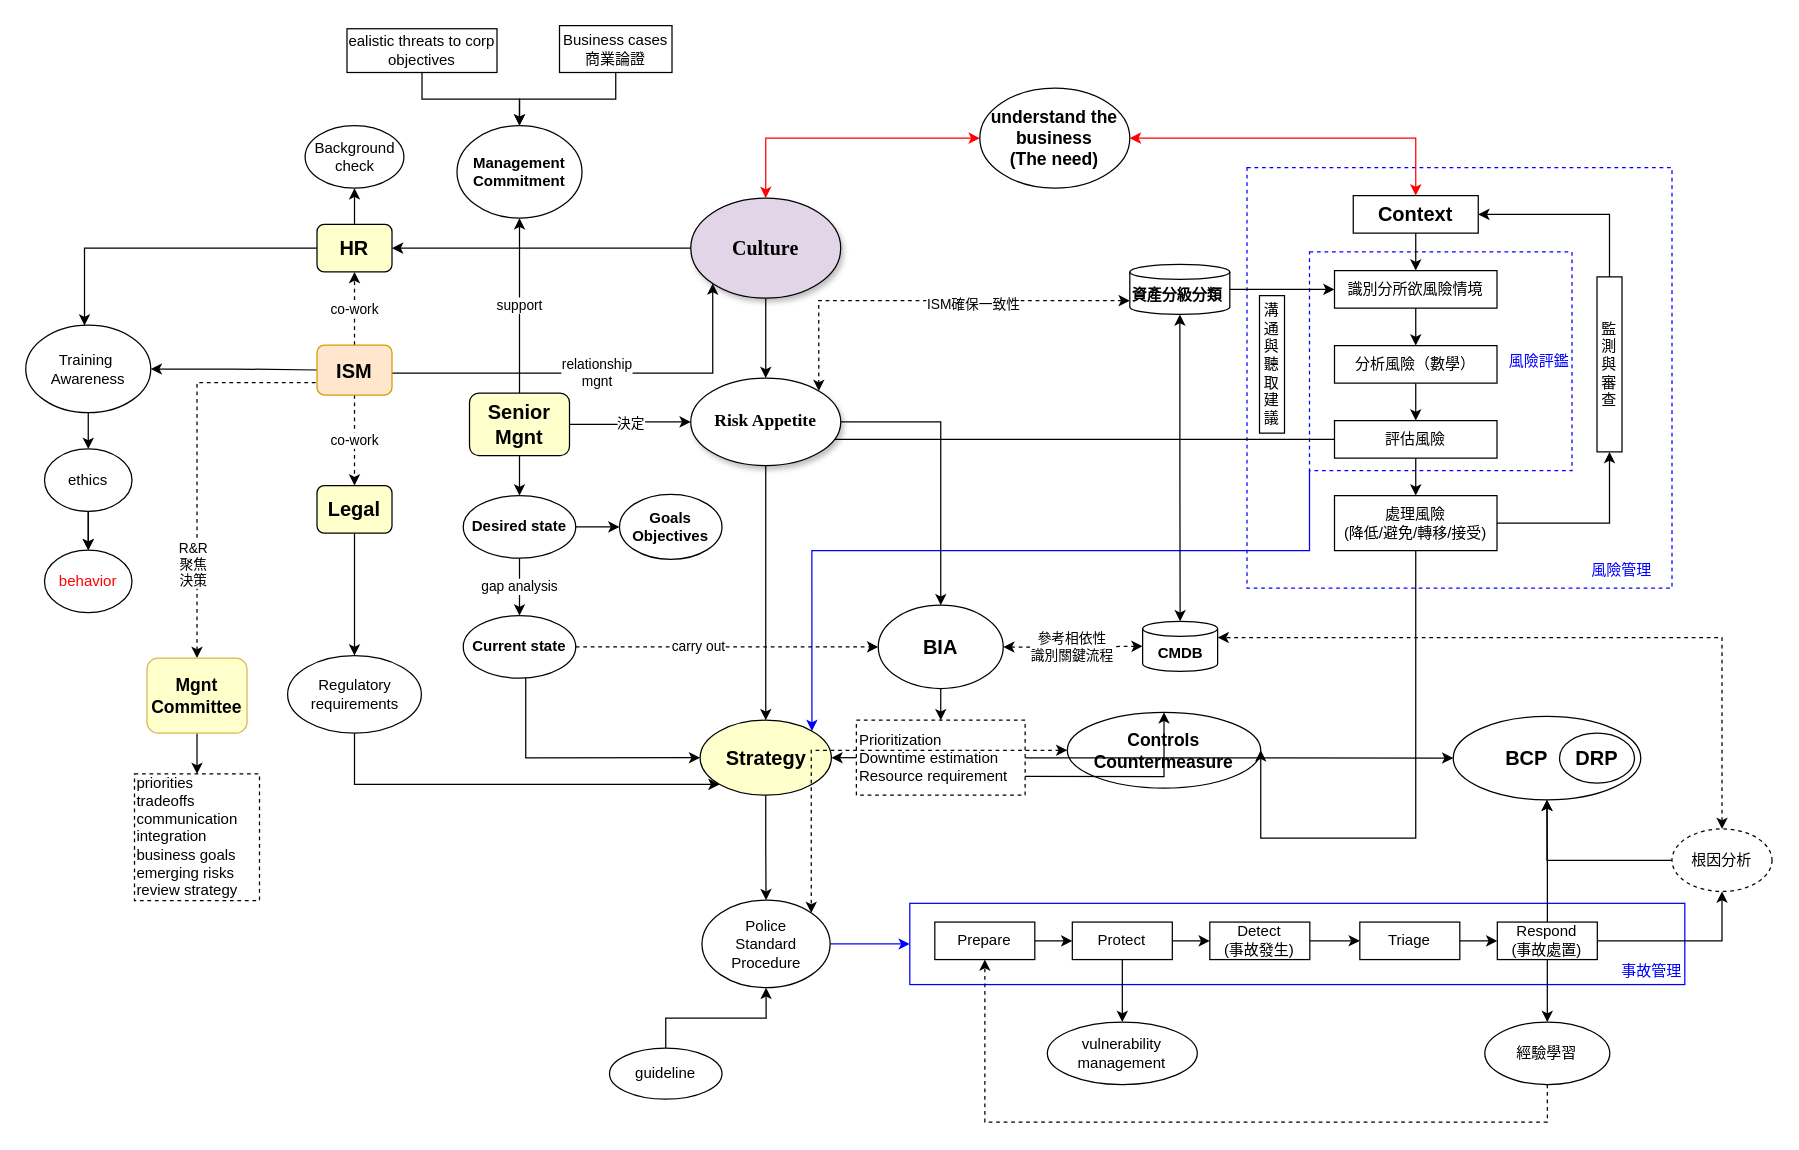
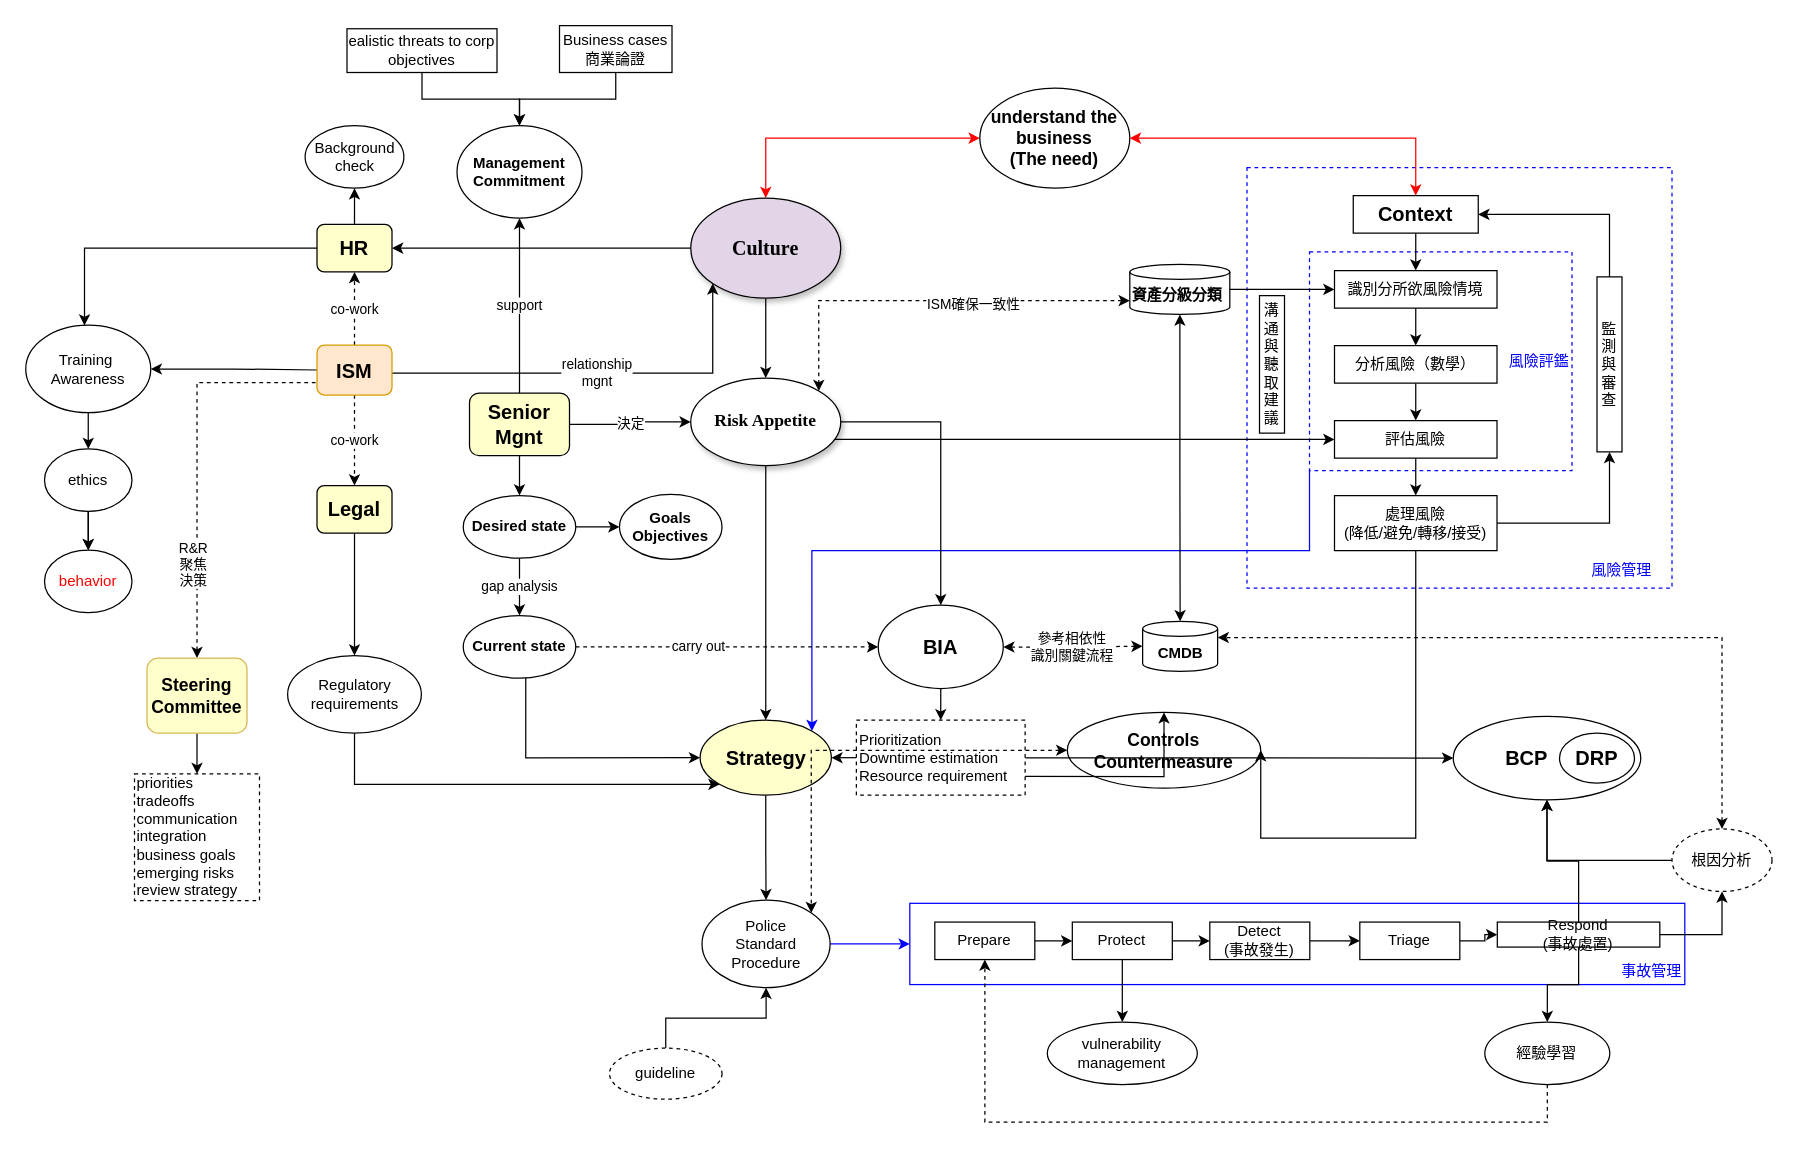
- <mxCell id="11" style="edgeStyle=orthogonalEdgeStyle;rounded=0;orthogonalLoop=1;jettySize=auto;html=1;exitX=1;exitY=0;exitDx=0;exitDy=0;entryX=0;entryY=0.5;entryDx=0;entryDy=0;startArrow=none;startFill=0;endArrow=none;endFill=1;" parent="1" source="13" target="39" edge="1"><mxGeometry relative="1" as="geometry"><Array as="points"><mxPoint x="654" y="351" /></Array></mxGeometry></mxCell>
+ <mxCell id="11" style="edgeStyle=orthogonalEdgeStyle;rounded=0;orthogonalLoop=1;jettySize=auto;html=1;exitX=1;exitY=0;exitDx=0;exitDy=0;entryX=0;entryY=0.5;entryDx=0;entryDy=0;startArrow=none;startFill=0;endArrow=classic;endFill=1;" parent="1" source="13" target="39" edge="1"><mxGeometry relative="1" as="geometry"><Array as="points"><mxPoint x="654" y="351" /></Array></mxGeometry></mxCell>
- <mxCell id="110" value="&lt;b style=&quot;font-size: 14px&quot;&gt;Mgnt&lt;br&gt;Committee&lt;/b&gt;" style="rounded=1;whiteSpace=wrap;html=1;strokeColor=#d6b656;fillColor=#FFFFCC;" vertex="1" parent="1"><mxGeometry x="117" y="526" width="80" height="60" as="geometry" /></mxCell>
+ <mxCell id="110" value="&lt;b style=&quot;font-size: 14px&quot;&gt;Steering&lt;br&gt;Committee&lt;/b&gt;" style="rounded=1;whiteSpace=wrap;html=1;strokeColor=#d6b656;fillColor=#FFFFCC;" vertex="1" parent="1"><mxGeometry x="117" y="526" width="80" height="60" as="geometry" /></mxCell>
- <mxCell id="56" value="Respond&lt;br&gt;(事故處置)" style="rounded=0;whiteSpace=wrap;html=1;strokeColor=#000000;fillColor=#FFFFFF;" parent="1" vertex="1"><mxGeometry x="1197.25" y="737.16" width="80" height="30" as="geometry" /></mxCell>
+ <mxCell id="56" value="Respond&lt;br&gt;(事故處置)" style="rounded=0;whiteSpace=wrap;html=1;strokeColor=#000000;fillColor=#FFFFFF;" parent="1" vertex="1"><mxGeometry x="1197.25" y="737.16" width="130" height="20" as="geometry" /></mxCell>
- <mxCell id="83" value="guideline" style="ellipse;whiteSpace=wrap;html=1;" parent="1" vertex="1"><mxGeometry x="487" y="838" width="90" height="40.84" as="geometry" /></mxCell>
+ <mxCell id="83" value="guideline" style="ellipse;whiteSpace=wrap;html=1;dashed=1;" parent="1" vertex="1"><mxGeometry x="487" y="838" width="90" height="40.84" as="geometry" /></mxCell>
